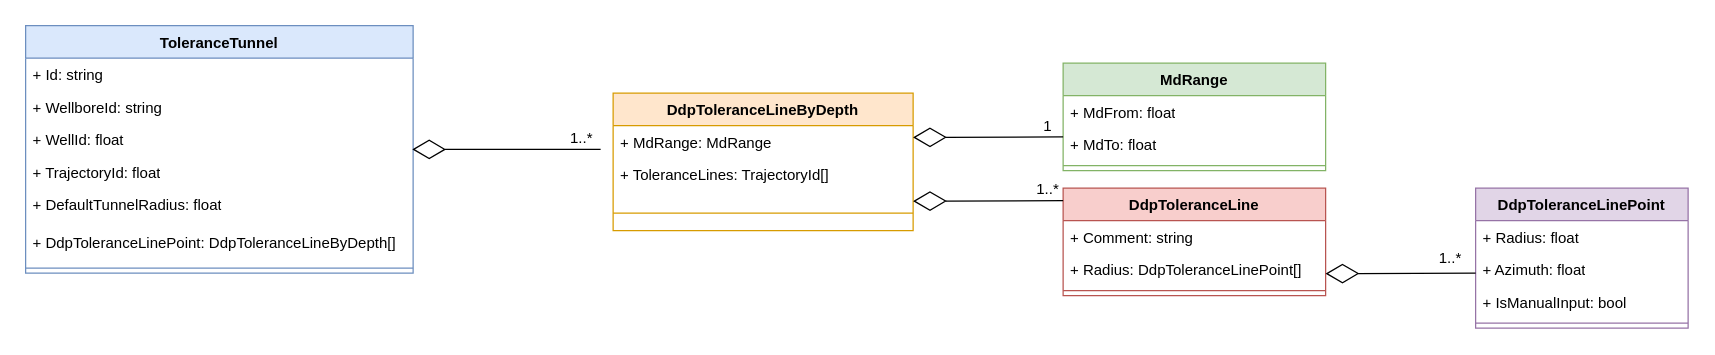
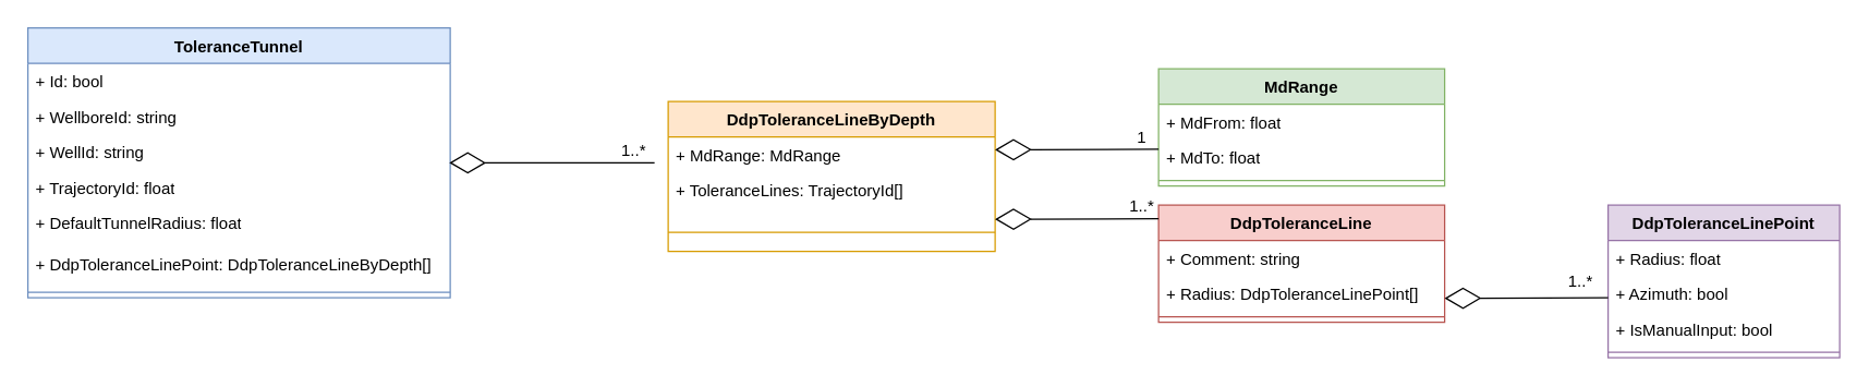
- <mxCell id="3" value="+ Id: string" style="text;strokeColor=none;fillColor=none;align=left;verticalAlign=top;spacingLeft=4;spacingRight=4;overflow=hidden;rotatable=0;points=[[0,0.5],[1,0.5]];portConstraint=eastwest;whiteSpace=wrap;html=1;" vertex="1" parent="2"><mxGeometry y="26" width="310" height="26" as="geometry" /></mxCell>
+ <mxCell id="3" value="+ Id: bool" style="text;strokeColor=none;fillColor=none;align=left;verticalAlign=top;spacingLeft=4;spacingRight=4;overflow=hidden;rotatable=0;points=[[0,0.5],[1,0.5]];portConstraint=eastwest;whiteSpace=wrap;html=1;" vertex="1" parent="2"><mxGeometry y="26" width="310" height="26" as="geometry" /></mxCell>
- <mxCell id="5" value="+ WellId: float" style="text;strokeColor=none;fillColor=none;align=left;verticalAlign=top;spacingLeft=4;spacingRight=4;overflow=hidden;rotatable=0;points=[[0,0.5],[1,0.5]];portConstraint=eastwest;whiteSpace=wrap;html=1;" vertex="1" parent="2"><mxGeometry y="78" width="310" height="26" as="geometry" /></mxCell>
+ <mxCell id="5" value="+ WellId: string" style="text;strokeColor=none;fillColor=none;align=left;verticalAlign=top;spacingLeft=4;spacingRight=4;overflow=hidden;rotatable=0;points=[[0,0.5],[1,0.5]];portConstraint=eastwest;whiteSpace=wrap;html=1;" vertex="1" parent="2"><mxGeometry y="78" width="310" height="26" as="geometry" /></mxCell>
- <mxCell id="27" value="+ Azimuth: float" style="text;strokeColor=none;fillColor=none;align=left;verticalAlign=top;spacingLeft=4;spacingRight=4;overflow=hidden;rotatable=0;points=[[0,0.5],[1,0.5]];portConstraint=eastwest;whiteSpace=wrap;html=1;" vertex="1" parent="25"><mxGeometry y="52" width="170" height="26" as="geometry" /></mxCell>
+ <mxCell id="27" value="+ Azimuth: bool" style="text;strokeColor=none;fillColor=none;align=left;verticalAlign=top;spacingLeft=4;spacingRight=4;overflow=hidden;rotatable=0;points=[[0,0.5],[1,0.5]];portConstraint=eastwest;whiteSpace=wrap;html=1;" vertex="1" parent="25"><mxGeometry y="52" width="170" height="26" as="geometry" /></mxCell>
